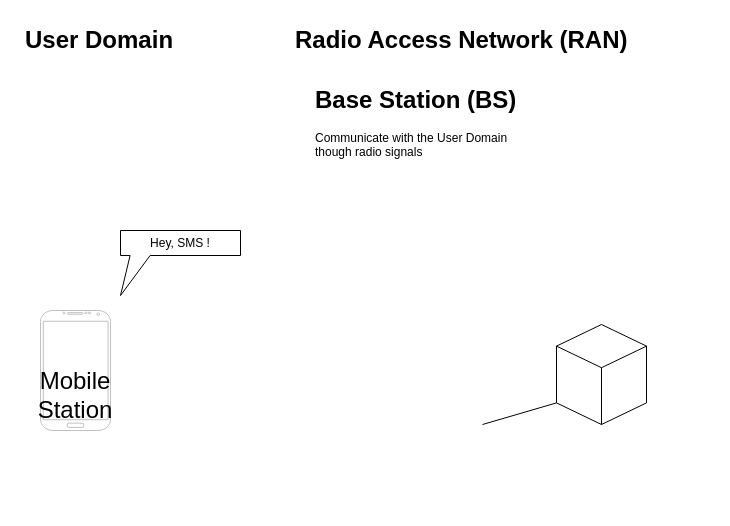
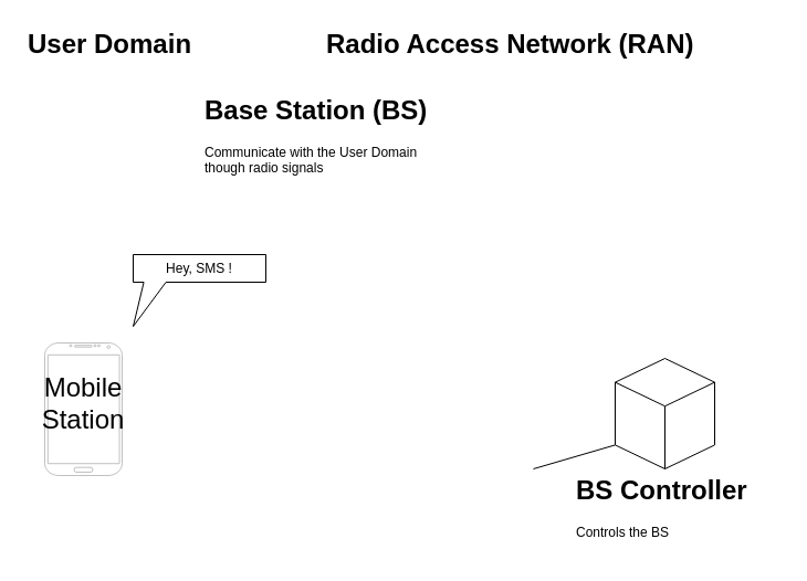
- <mxCell id="8" value="&lt;h1&gt;Base Station (BS)&lt;/h1&gt;&lt;div&gt;Communicate with the User Domain though radio signals&lt;/div&gt;" style="text;html=1;strokeColor=none;fillColor=none;spacing=5;spacingTop=-20;whiteSpace=wrap;overflow=hidden;rounded=0;" vertex="1" parent="1"><mxGeometry x="310" y="80" width="240" height="80" as="geometry" /></mxCell>
+ <mxCell id="8" value="&lt;h1&gt;Base Station (BS)&lt;/h1&gt;&lt;div&gt;Communicate with the User Domain though radio signals&lt;/div&gt;" style="text;html=1;strokeColor=none;fillColor=none;spacing=5;spacingTop=-20;whiteSpace=wrap;overflow=hidden;rounded=0;" vertex="1" parent="1"><mxGeometry x="180" y="80" width="240" height="80" as="geometry" /></mxCell>
- <mxCell id="3" value="&lt;font style=&quot;font-size: 24px;&quot;&gt;Mobile Station&lt;/font&gt;" style="text;html=1;strokeColor=none;fillColor=none;align=center;verticalAlign=middle;whiteSpace=wrap;rounded=0;" vertex="1" parent="1"><mxGeometry x="45" y="380" width="60" height="30" as="geometry" /></mxCell>
+ <mxCell id="3" value="&lt;font style=&quot;font-size: 24px;&quot;&gt;Mobile Station&lt;/font&gt;" style="text;html=1;strokeColor=none;fillColor=none;align=center;verticalAlign=middle;whiteSpace=wrap;rounded=0;" vertex="1" parent="1"><mxGeometry x="45" y="350" width="60" height="30" as="geometry" /></mxCell>
+ <mxCell id="7" value="&lt;h1&gt;BS Controller&lt;/h1&gt;&lt;p&gt;Controls the BS&lt;/p&gt;" style="text;html=1;strokeColor=none;fillColor=none;spacing=5;spacingTop=-20;whiteSpace=wrap;overflow=hidden;rounded=0;" vertex="1" parent="1"><mxGeometry x="516" y="424" width="192" height="80" as="geometry" /></mxCell>
